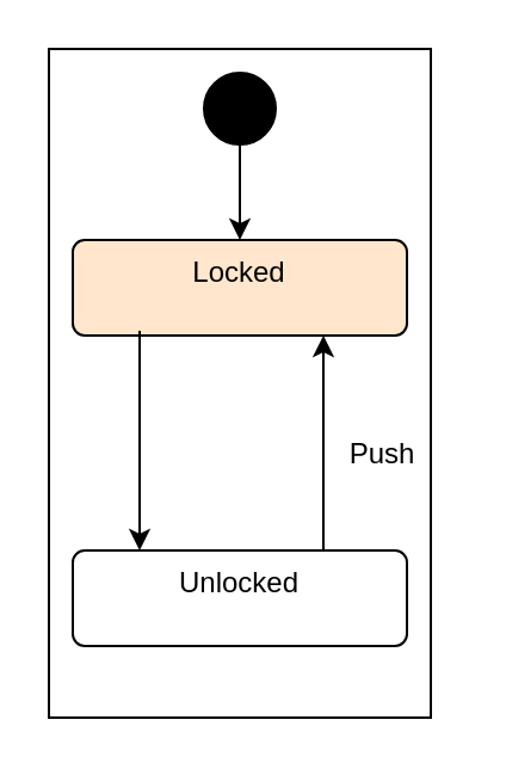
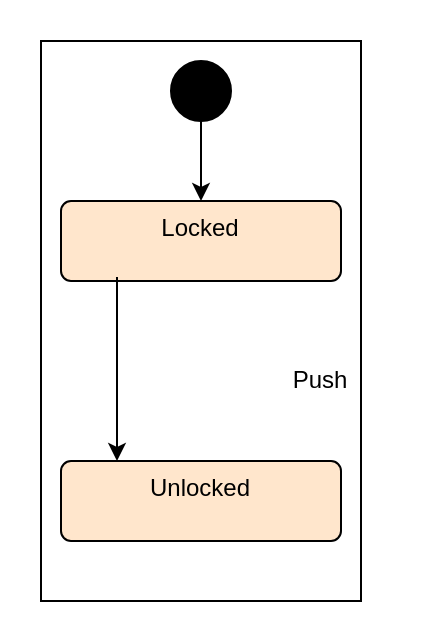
- <mxCell id="8" value="" style="edgeStyle=none;orthogonalLoop=1;jettySize=auto;html=1;exitX=0.75;exitY=0;exitDx=0;exitDy=0;entryX=0.75;entryY=1;entryDx=0;entryDy=0;" parent="1" source="4" target="3" edge="1"><mxGeometry width="80" relative="1" as="geometry"><mxPoint x="250" y="260" as="sourcePoint" /><mxPoint x="330" y="260" as="targetPoint" /><Array as="points" /></mxGeometry></mxCell>
- <mxCell id="4" value="Unlocked" style="html=1;align=center;verticalAlign=top;rounded=1;absoluteArcSize=1;arcSize=10;dashed=0;whiteSpace=wrap;" parent="1" vertex="1"><mxGeometry x="30" y="230" width="140" height="40" as="geometry" /></mxCell>
+ <mxCell id="4" value="Unlocked" style="html=1;align=center;verticalAlign=top;rounded=1;absoluteArcSize=1;arcSize=10;dashed=0;whiteSpace=wrap;fillColor=#ffe6cc;" parent="1" vertex="1"><mxGeometry x="30" y="230" width="140" height="40" as="geometry" /></mxCell>
